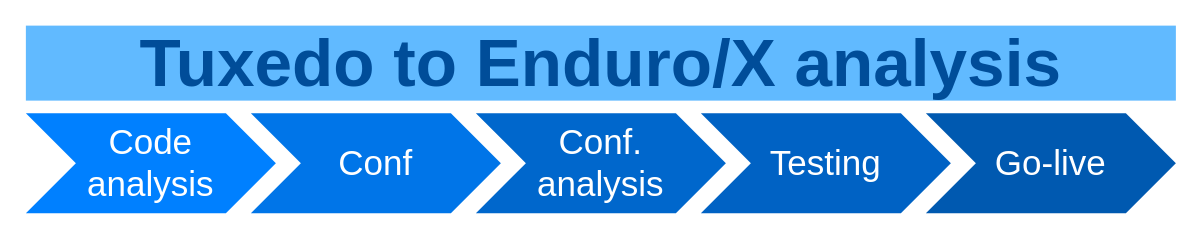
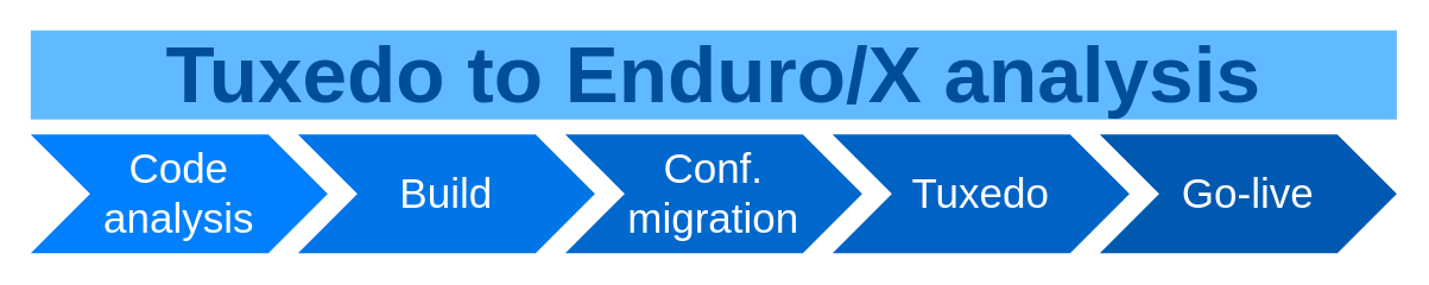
- <mxCell id="3" value="Conf" style="shape=step;whiteSpace=wrap;html=1;fontSize=28;fillColor=#0075E8;fontColor=#FFFFFF;strokeColor=none;" parent="1" vertex="1"><mxGeometry x="200" y="90" width="200" height="80" as="geometry" /></mxCell>
+ <mxCell id="3" value="Build" style="shape=step;whiteSpace=wrap;html=1;fontSize=28;fillColor=#0075E8;fontColor=#FFFFFF;strokeColor=none;" parent="1" vertex="1"><mxGeometry x="200" y="90" width="200" height="80" as="geometry" /></mxCell>
- <mxCell id="4" value="Conf.&lt;br&gt;analysis" style="shape=step;whiteSpace=wrap;html=1;fontSize=28;fillColor=#0067CC;fontColor=#FFFFFF;strokeColor=none;" parent="1" vertex="1"><mxGeometry x="380" y="90" width="200" height="80" as="geometry" /></mxCell>
+ <mxCell id="4" value="Conf.&lt;br&gt;migration" style="shape=step;whiteSpace=wrap;html=1;fontSize=28;fillColor=#0067CC;fontColor=#FFFFFF;strokeColor=none;" parent="1" vertex="1"><mxGeometry x="380" y="90" width="200" height="80" as="geometry" /></mxCell>
- <mxCell id="5" value="Testing" style="shape=step;whiteSpace=wrap;html=1;fontSize=28;fillColor=#0062C4;fontColor=#FFFFFF;strokeColor=none;" parent="1" vertex="1"><mxGeometry x="560" y="90" width="200" height="80" as="geometry" /></mxCell>
+ <mxCell id="5" value="Tuxedo" style="shape=step;whiteSpace=wrap;html=1;fontSize=28;fillColor=#0062C4;fontColor=#FFFFFF;strokeColor=none;" parent="1" vertex="1"><mxGeometry x="560" y="90" width="200" height="80" as="geometry" /></mxCell>
